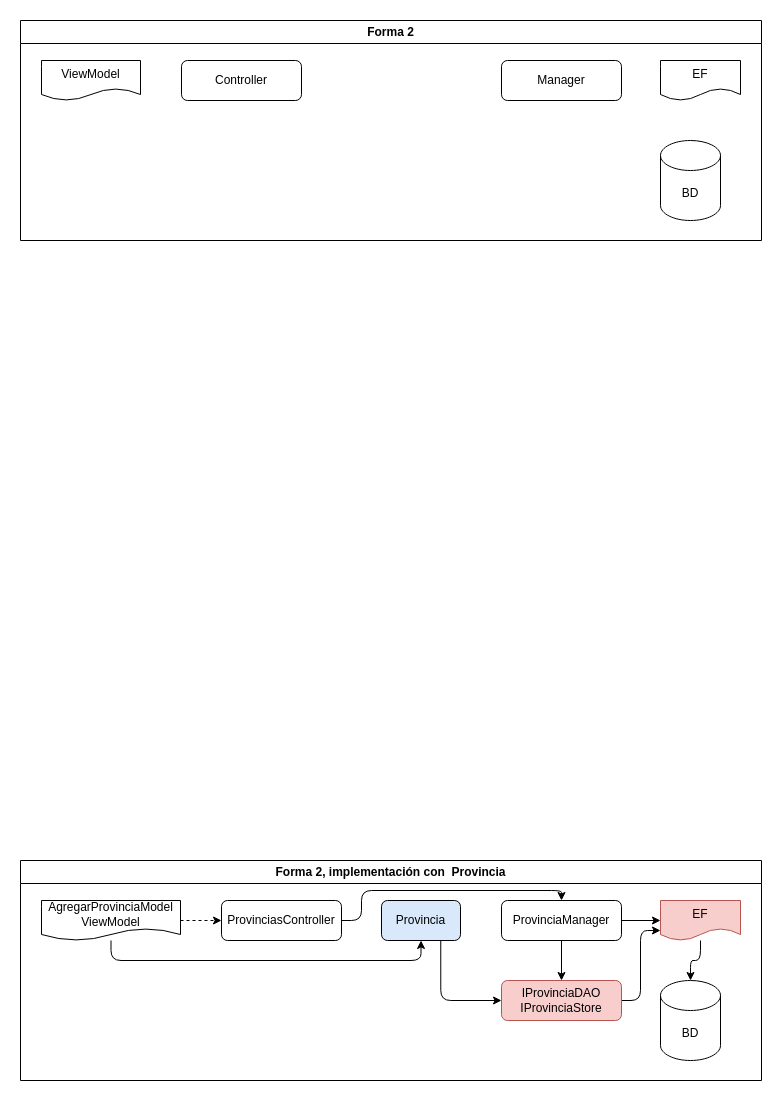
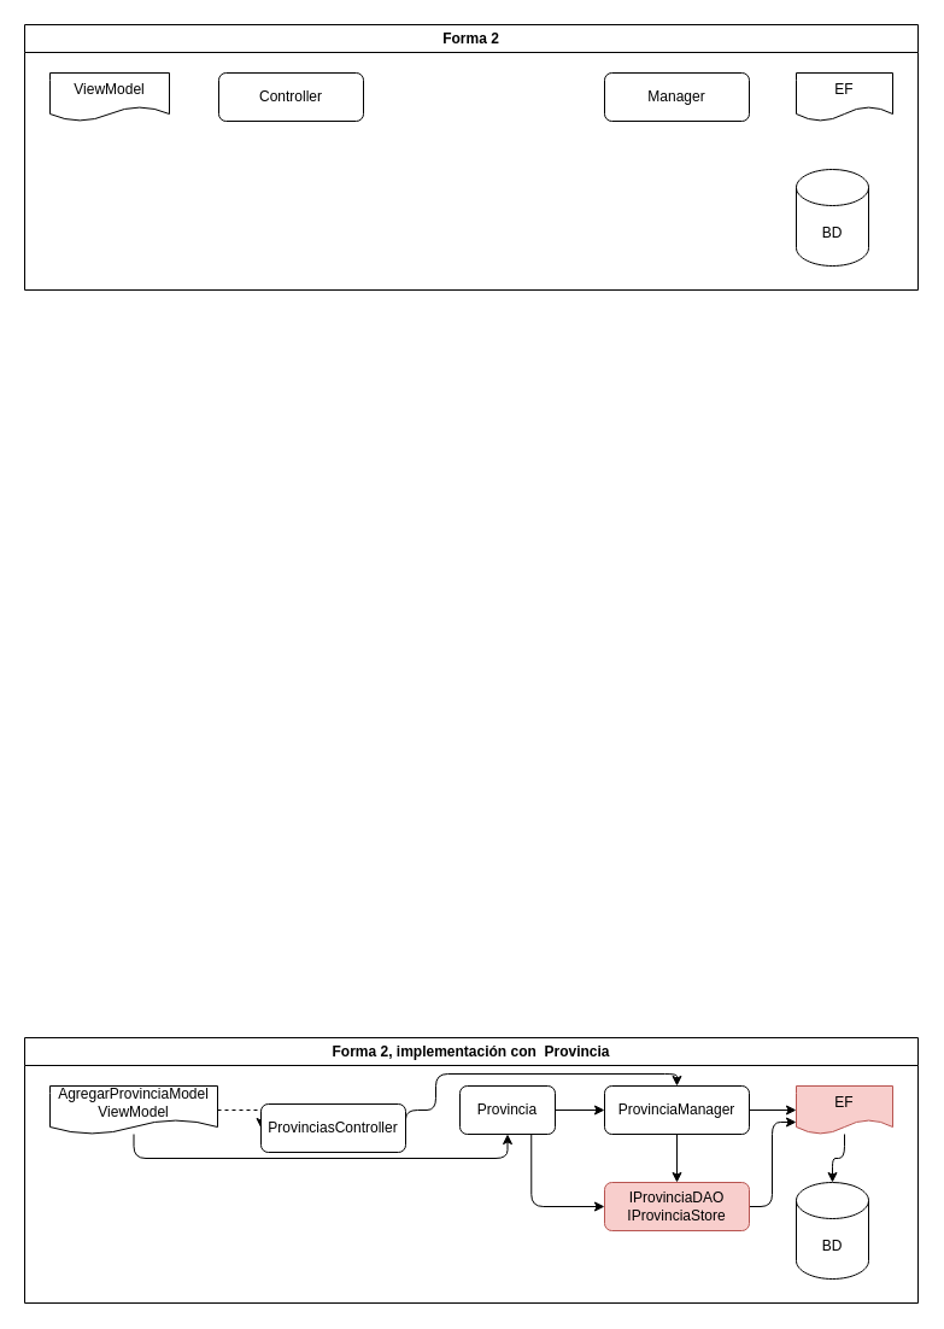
- <mxCell id="13" value="ProvinciasController" style="rounded=1;whiteSpace=wrap;html=1;" vertex="1" parent="8"><mxGeometry x="201" y="40" width="120" height="40" as="geometry" /></mxCell>
+ <mxCell id="13" value="ProvinciasController" style="rounded=1;whiteSpace=wrap;html=1;" vertex="1" parent="8"><mxGeometry x="196" y="55" width="120" height="40" as="geometry" /></mxCell>
- <mxCell id="16" value="Provincia" style="rounded=1;whiteSpace=wrap;html=1;fillColor=#dae8fc;" vertex="1" parent="8"><mxGeometry x="361" y="40" width="79" height="40" as="geometry" /></mxCell>
+ <mxCell id="16" value="Provincia" style="rounded=1;whiteSpace=wrap;html=1;" vertex="1" parent="8"><mxGeometry x="361" y="40" width="79" height="40" as="geometry" /></mxCell>
+ <mxCell id="14" style="edgeStyle=orthogonalEdgeStyle;rounded=0;orthogonalLoop=1;jettySize=auto;html=1;exitX=1;exitY=0.5;exitDx=0;exitDy=0;entryX=0;entryY=0.5;entryDx=0;entryDy=0;" edge="1" parent="8" source="16" target="20"><mxGeometry relative="1" as="geometry" /></mxCell>
